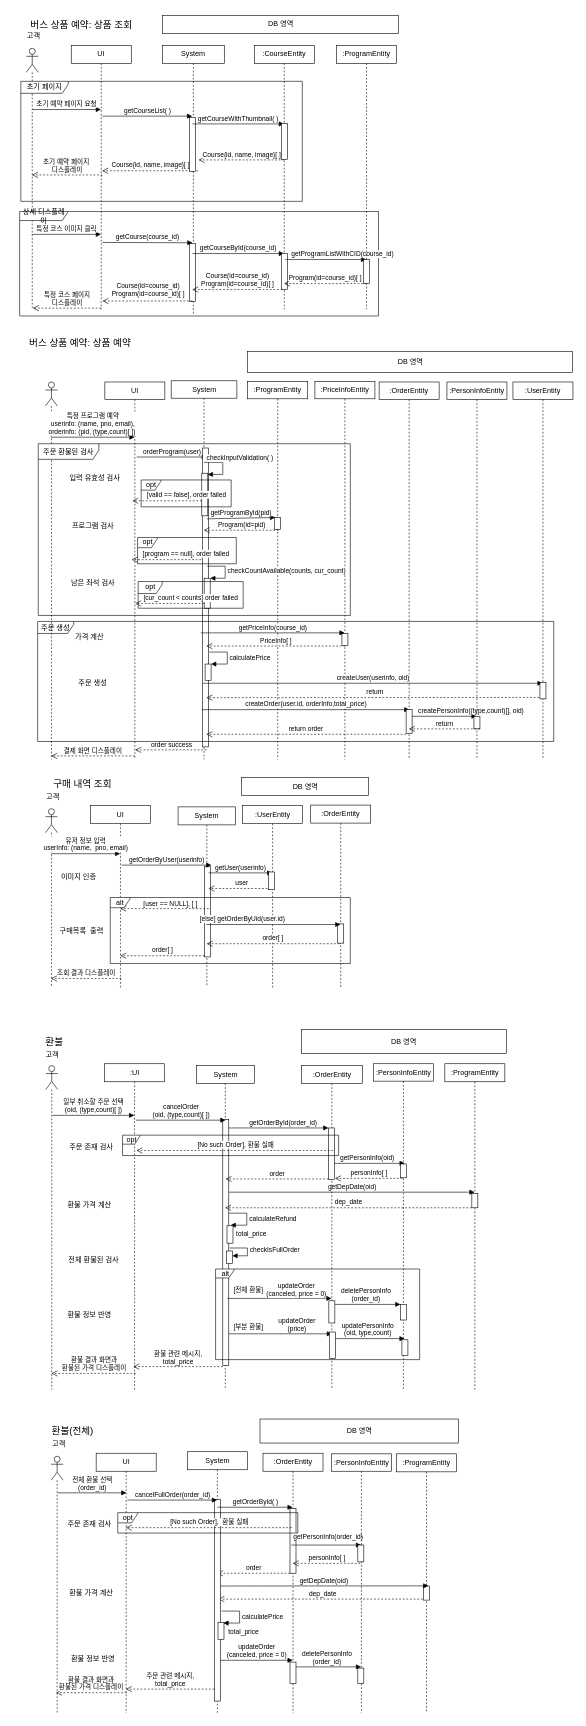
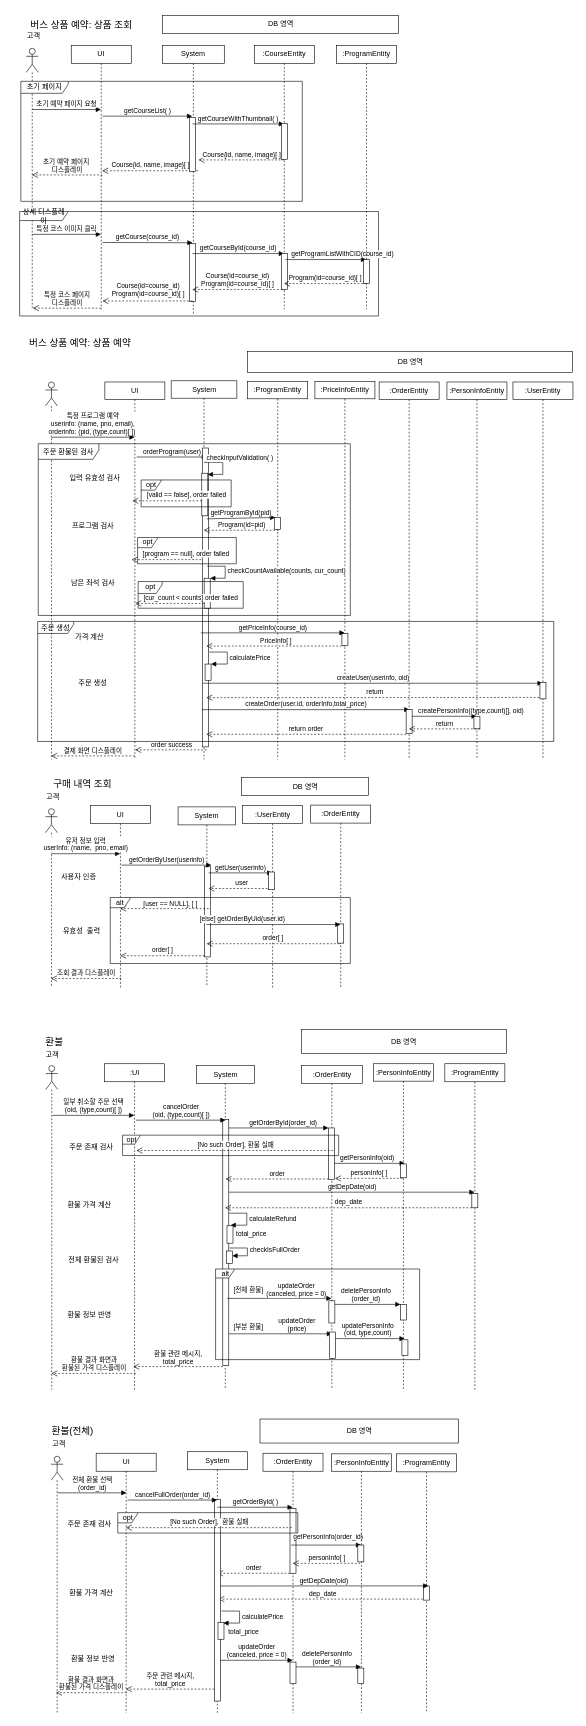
- <mxCell id="125" value="이미지 인증" style="text;html=1;align=center;verticalAlign=middle;resizable=0;points=[];autosize=1;strokeColor=none;fillColor=none;" parent="1" vertex="1"><mxGeometry x="84.5" y="1445" width="90" height="30" as="geometry" /></mxCell>
+ <mxCell id="125" value="사용자 인증" style="text;html=1;align=center;verticalAlign=middle;resizable=0;points=[];autosize=1;strokeColor=none;fillColor=none;" parent="1" vertex="1"><mxGeometry x="84.5" y="1445" width="90" height="30" as="geometry" /></mxCell>
- <mxCell id="126" value="구매목록&amp;nbsp; 출력" style="text;html=1;align=center;verticalAlign=middle;resizable=0;points=[];autosize=1;strokeColor=none;fillColor=none;" parent="1" vertex="1"><mxGeometry x="85" y="1535" width="100" height="30" as="geometry" /></mxCell>
+ <mxCell id="126" value="유효성&amp;nbsp; 출력" style="text;html=1;align=center;verticalAlign=middle;resizable=0;points=[];autosize=1;strokeColor=none;fillColor=none;" parent="1" vertex="1"><mxGeometry x="85" y="1535" width="100" height="30" as="geometry" /></mxCell>
